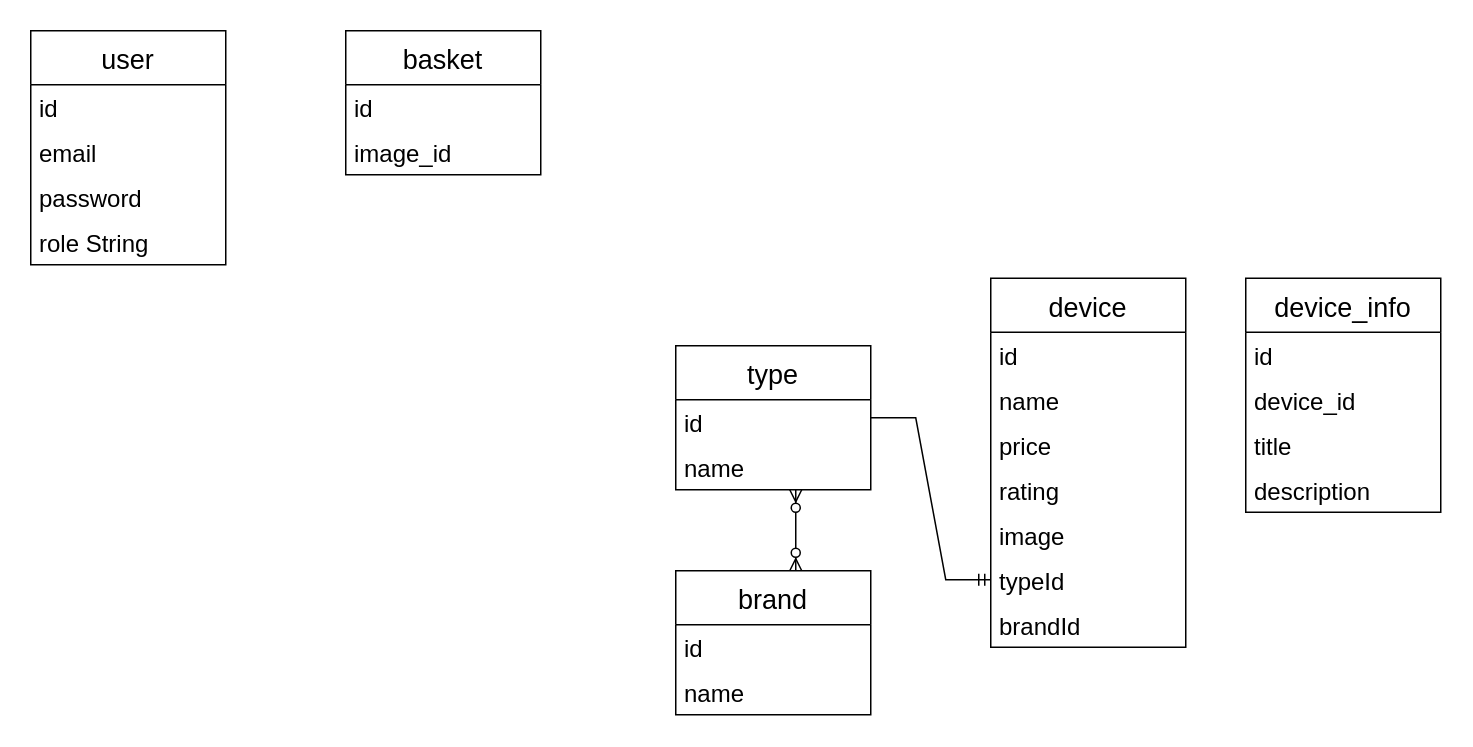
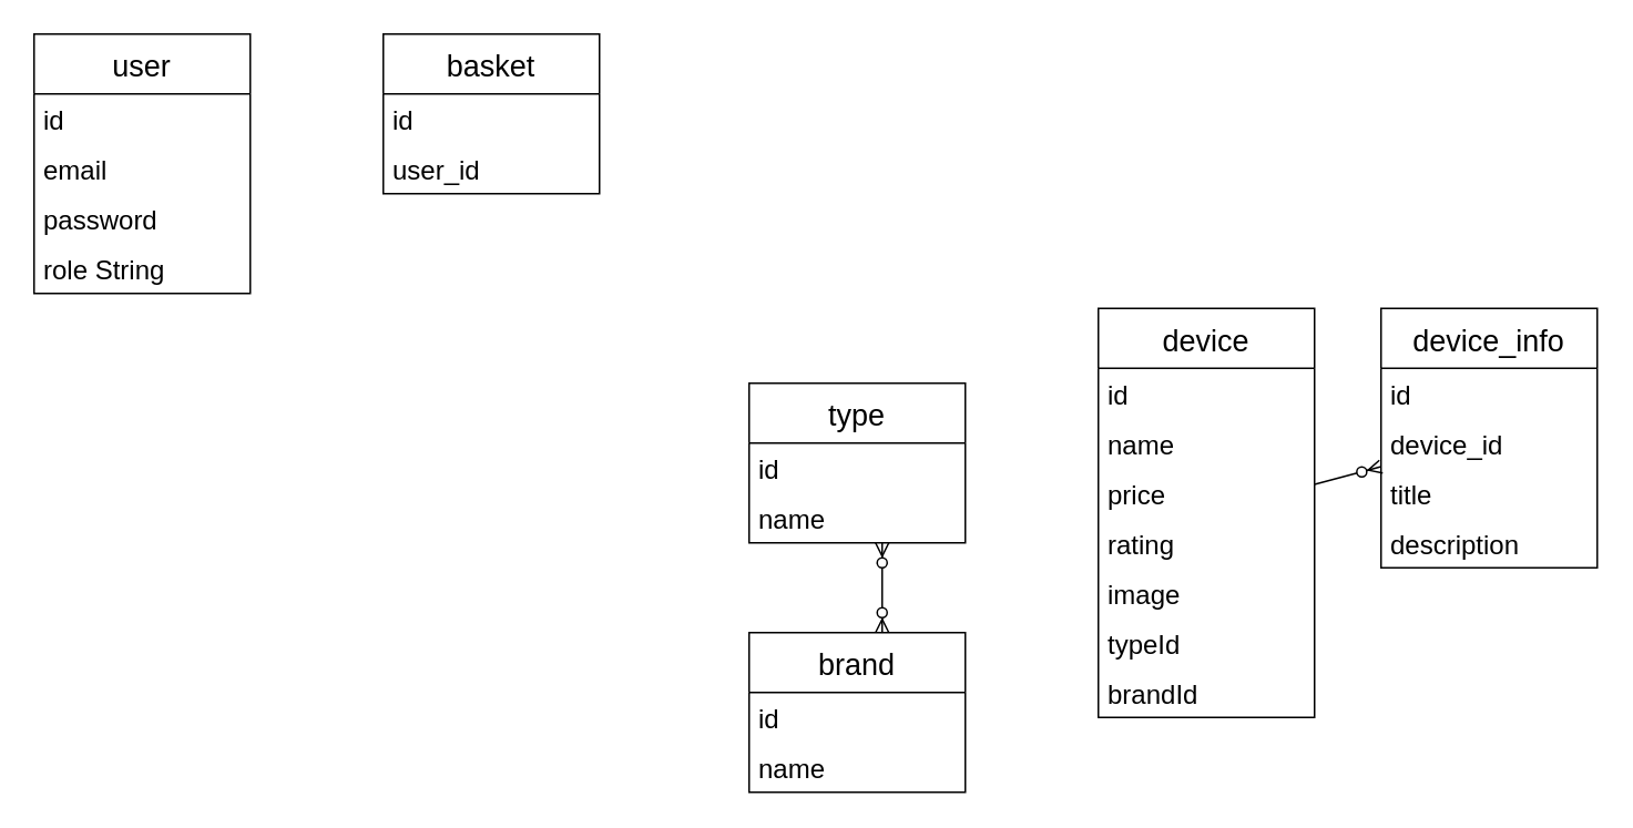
- <mxCell id="9" value="image_id" style="text;strokeColor=none;fillColor=none;spacingLeft=4;spacingRight=4;overflow=hidden;rotatable=0;points=[[0,0.5],[1,0.5]];portConstraint=eastwest;fontSize=16;whiteSpace=wrap;html=1;" vertex="1" parent="7"><mxGeometry y="66" width="130" height="30" as="geometry" /></mxCell>
+ <mxCell id="9" value="user_id" style="text;strokeColor=none;fillColor=none;spacingLeft=4;spacingRight=4;overflow=hidden;rotatable=0;points=[[0,0.5],[1,0.5]];portConstraint=eastwest;fontSize=16;whiteSpace=wrap;html=1;" vertex="1" parent="7"><mxGeometry y="66" width="130" height="30" as="geometry" /></mxCell>
+ <mxCell id="31" value="" style="fontSize=12;html=1;endArrow=ERzeroToMany;endFill=1;rounded=0;" edge="1" parent="1" source="10" target="26"><mxGeometry width="100" height="100" relative="1" as="geometry"><mxPoint x="720" y="341" as="sourcePoint" /><mxPoint x="820" y="241" as="targetPoint" /></mxGeometry></mxCell>
- <mxCell id="24" value="" style="edgeStyle=entityRelationEdgeStyle;fontSize=12;html=1;endArrow=ERmandOne;rounded=0;" edge="1" parent="1" source="18" target="16"><mxGeometry width="100" height="100" relative="1" as="geometry"><mxPoint x="470" y="350" as="sourcePoint" /><mxPoint x="570" y="250" as="targetPoint" /></mxGeometry></mxCell>
